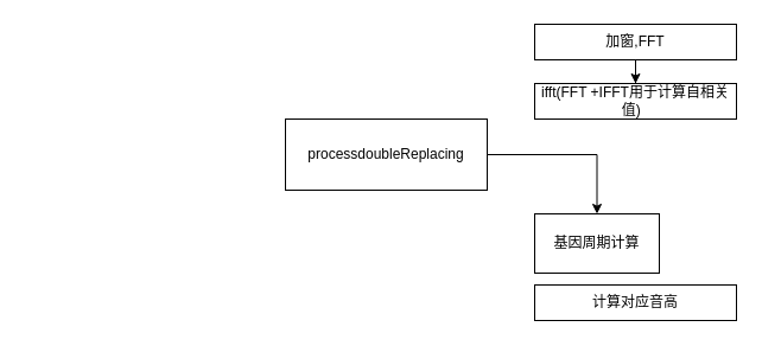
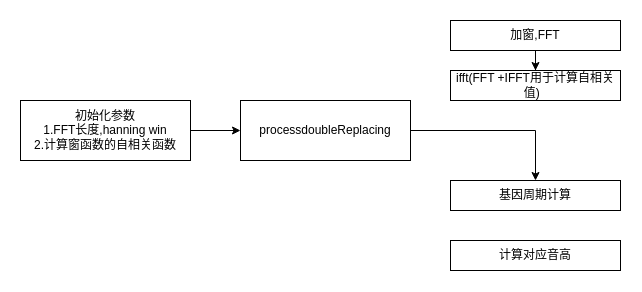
+ <mxCell id="3" value="初始化参数&lt;br&gt;1.FFT长度,hanning win&lt;br&gt;2.计算窗函数的自相关函数" style="rounded=0;whiteSpace=wrap;html=1;" parent="1" vertex="1"><mxGeometry x="20" y="100" width="170" height="60" as="geometry" /></mxCell>
+ <mxCell id="2" value="" style="edgeStyle=orthogonalEdgeStyle;rounded=0;orthogonalLoop=1;jettySize=auto;html=1;" parent="1" source="3" target="5" edge="1"><mxGeometry relative="1" as="geometry" /></mxCell>
- <mxCell id="9" value="基因周期计算" style="rounded=0;whiteSpace=wrap;html=1;" parent="1" vertex="1"><mxGeometry x="450" y="180" width="105" height="50" as="geometry" /></mxCell>
+ <mxCell id="9" value="基因周期计算" style="rounded=0;whiteSpace=wrap;html=1;" parent="1" vertex="1"><mxGeometry x="450" y="180" width="170" height="30" as="geometry" /></mxCell>
